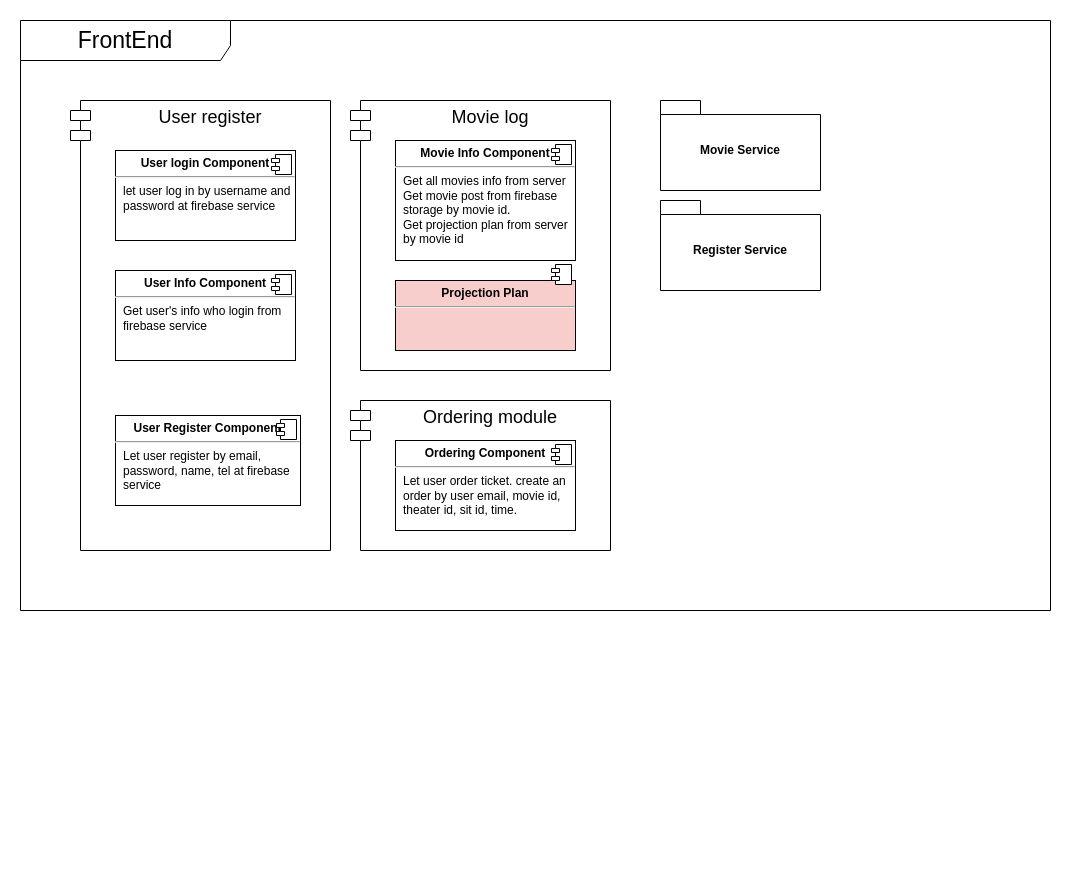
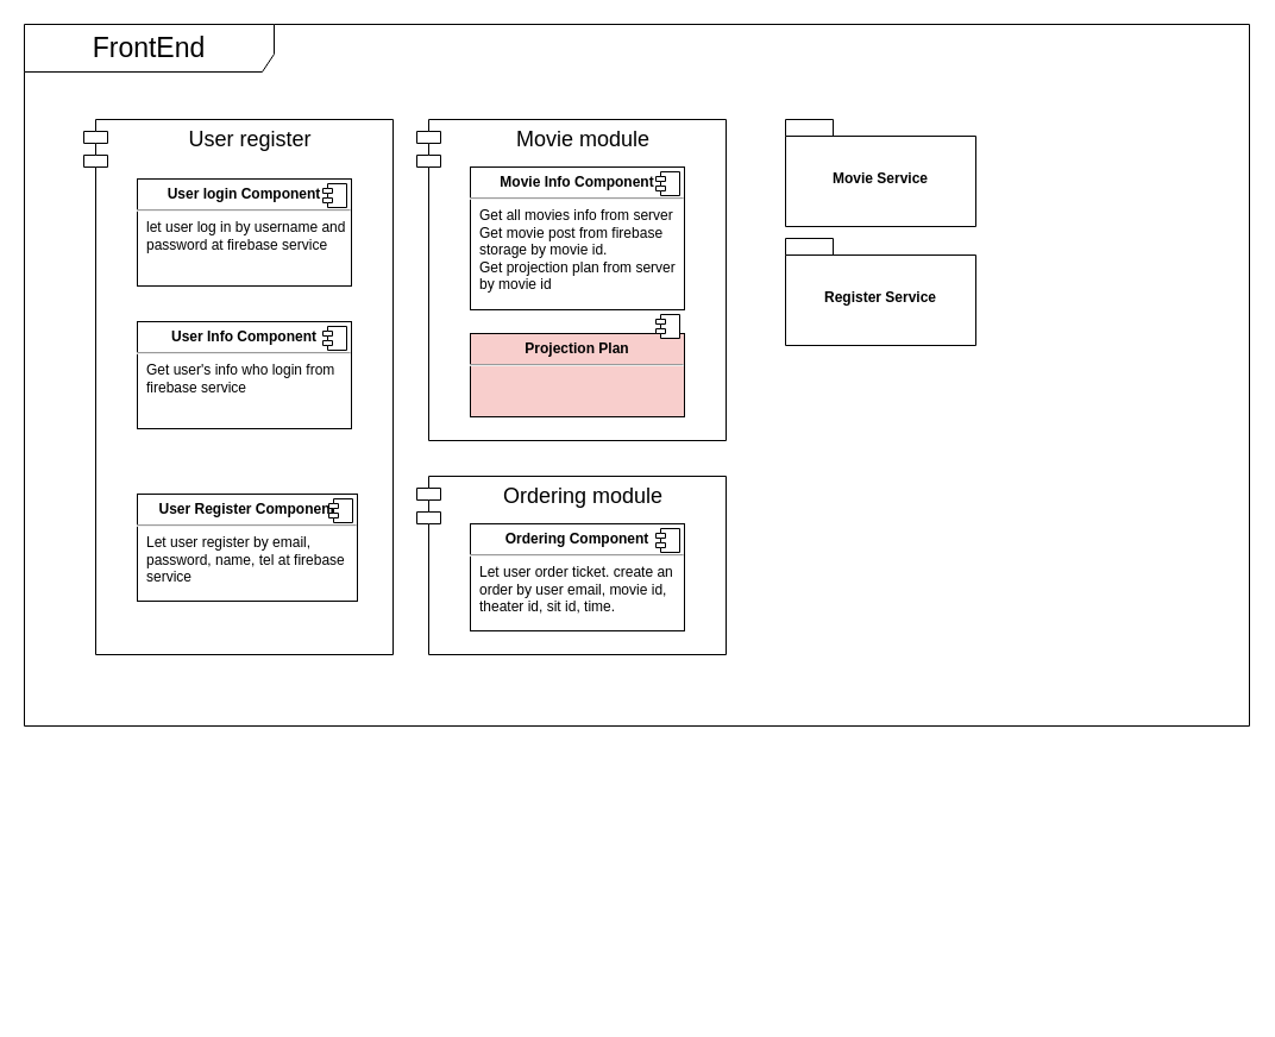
- <mxCell id="15" value="&lt;font style=&quot;font-size: 18px;&quot;&gt;Movie log&lt;/font&gt;" style="shape=module;align=left;spacingLeft=20;align=center;verticalAlign=top;whiteSpace=wrap;html=1;container=0;" vertex="1" parent="1"><mxGeometry x="350" y="100" width="260" height="270" as="geometry" /></mxCell>
+ <mxCell id="15" value="&lt;font style=&quot;font-size: 18px;&quot;&gt;Movie module&lt;/font&gt;" style="shape=module;align=left;spacingLeft=20;align=center;verticalAlign=top;whiteSpace=wrap;html=1;container=0;" vertex="1" parent="1"><mxGeometry x="350" y="100" width="260" height="270" as="geometry" /></mxCell>
